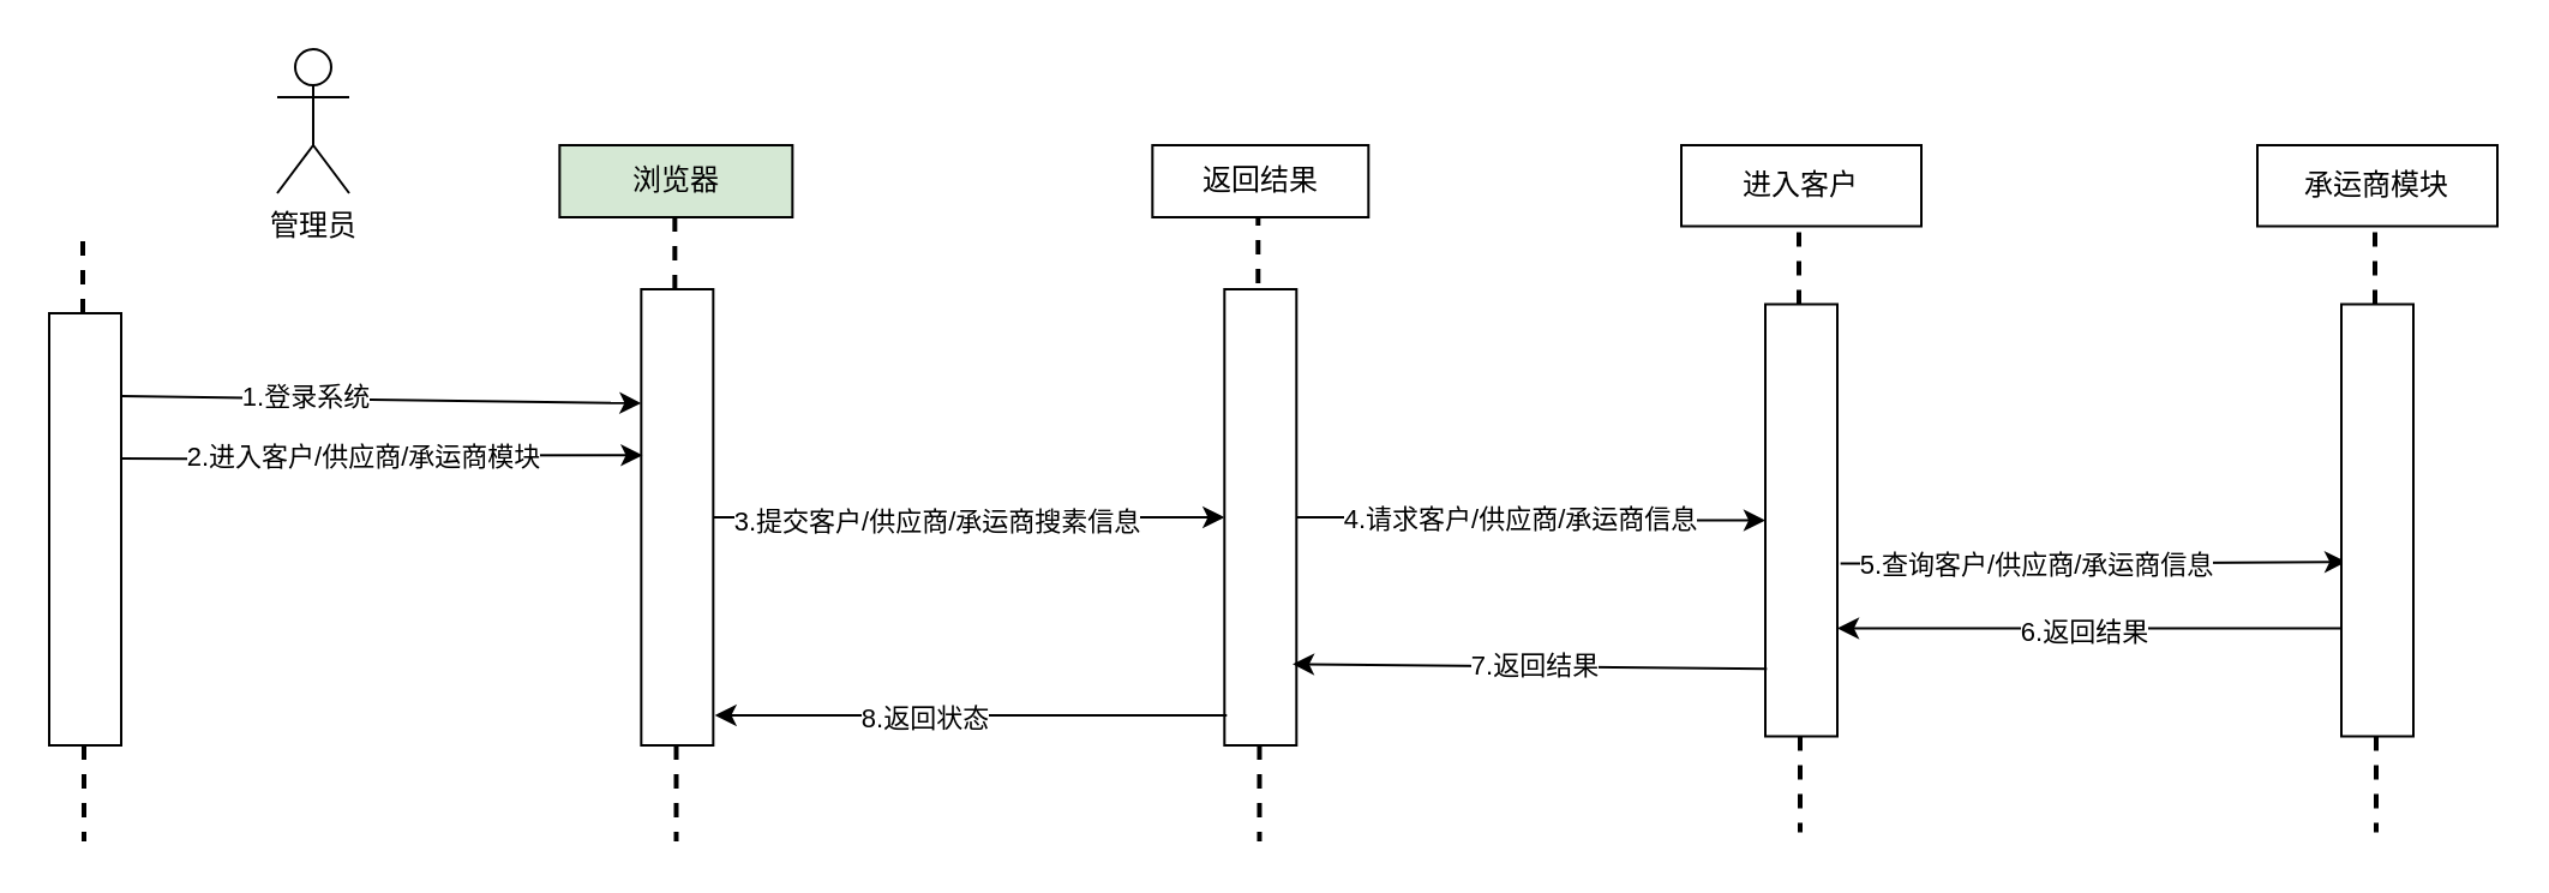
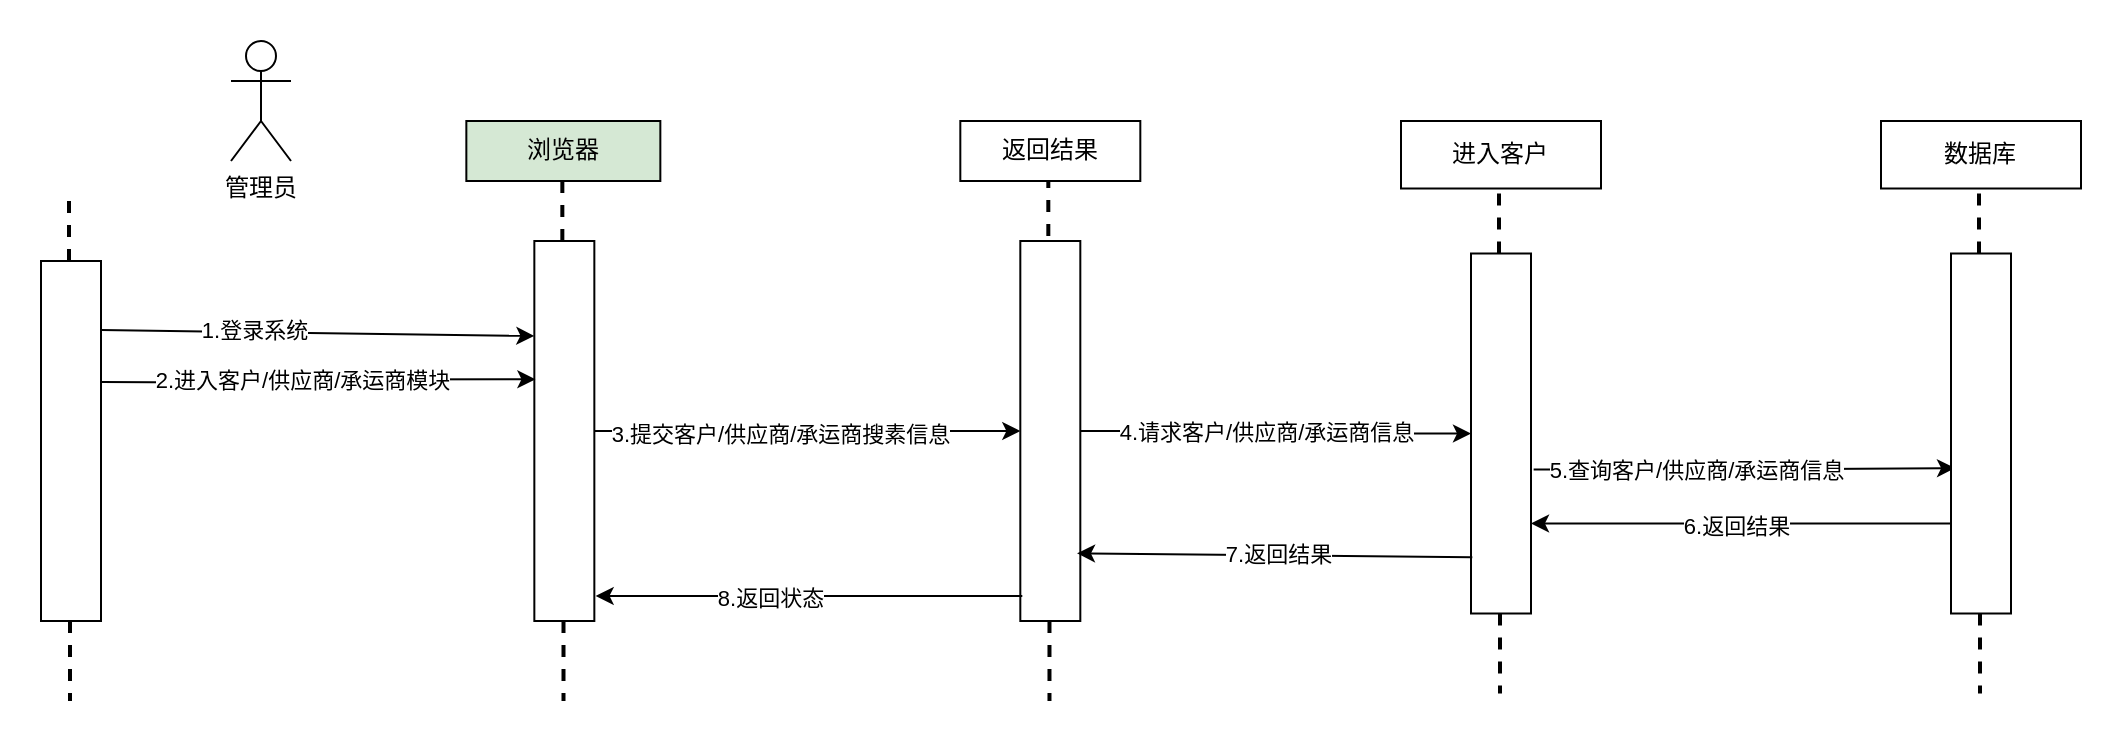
- <mxCell id="27" value="承运商模块" style="rounded=0;whiteSpace=wrap;html=1;" vertex="1" parent="1"><mxGeometry x="940" y="60" width="100" height="33.75" as="geometry" /></mxCell>
+ <mxCell id="27" value="数据库" style="rounded=0;whiteSpace=wrap;html=1;" vertex="1" parent="1"><mxGeometry x="940" y="60" width="100" height="33.75" as="geometry" /></mxCell>
